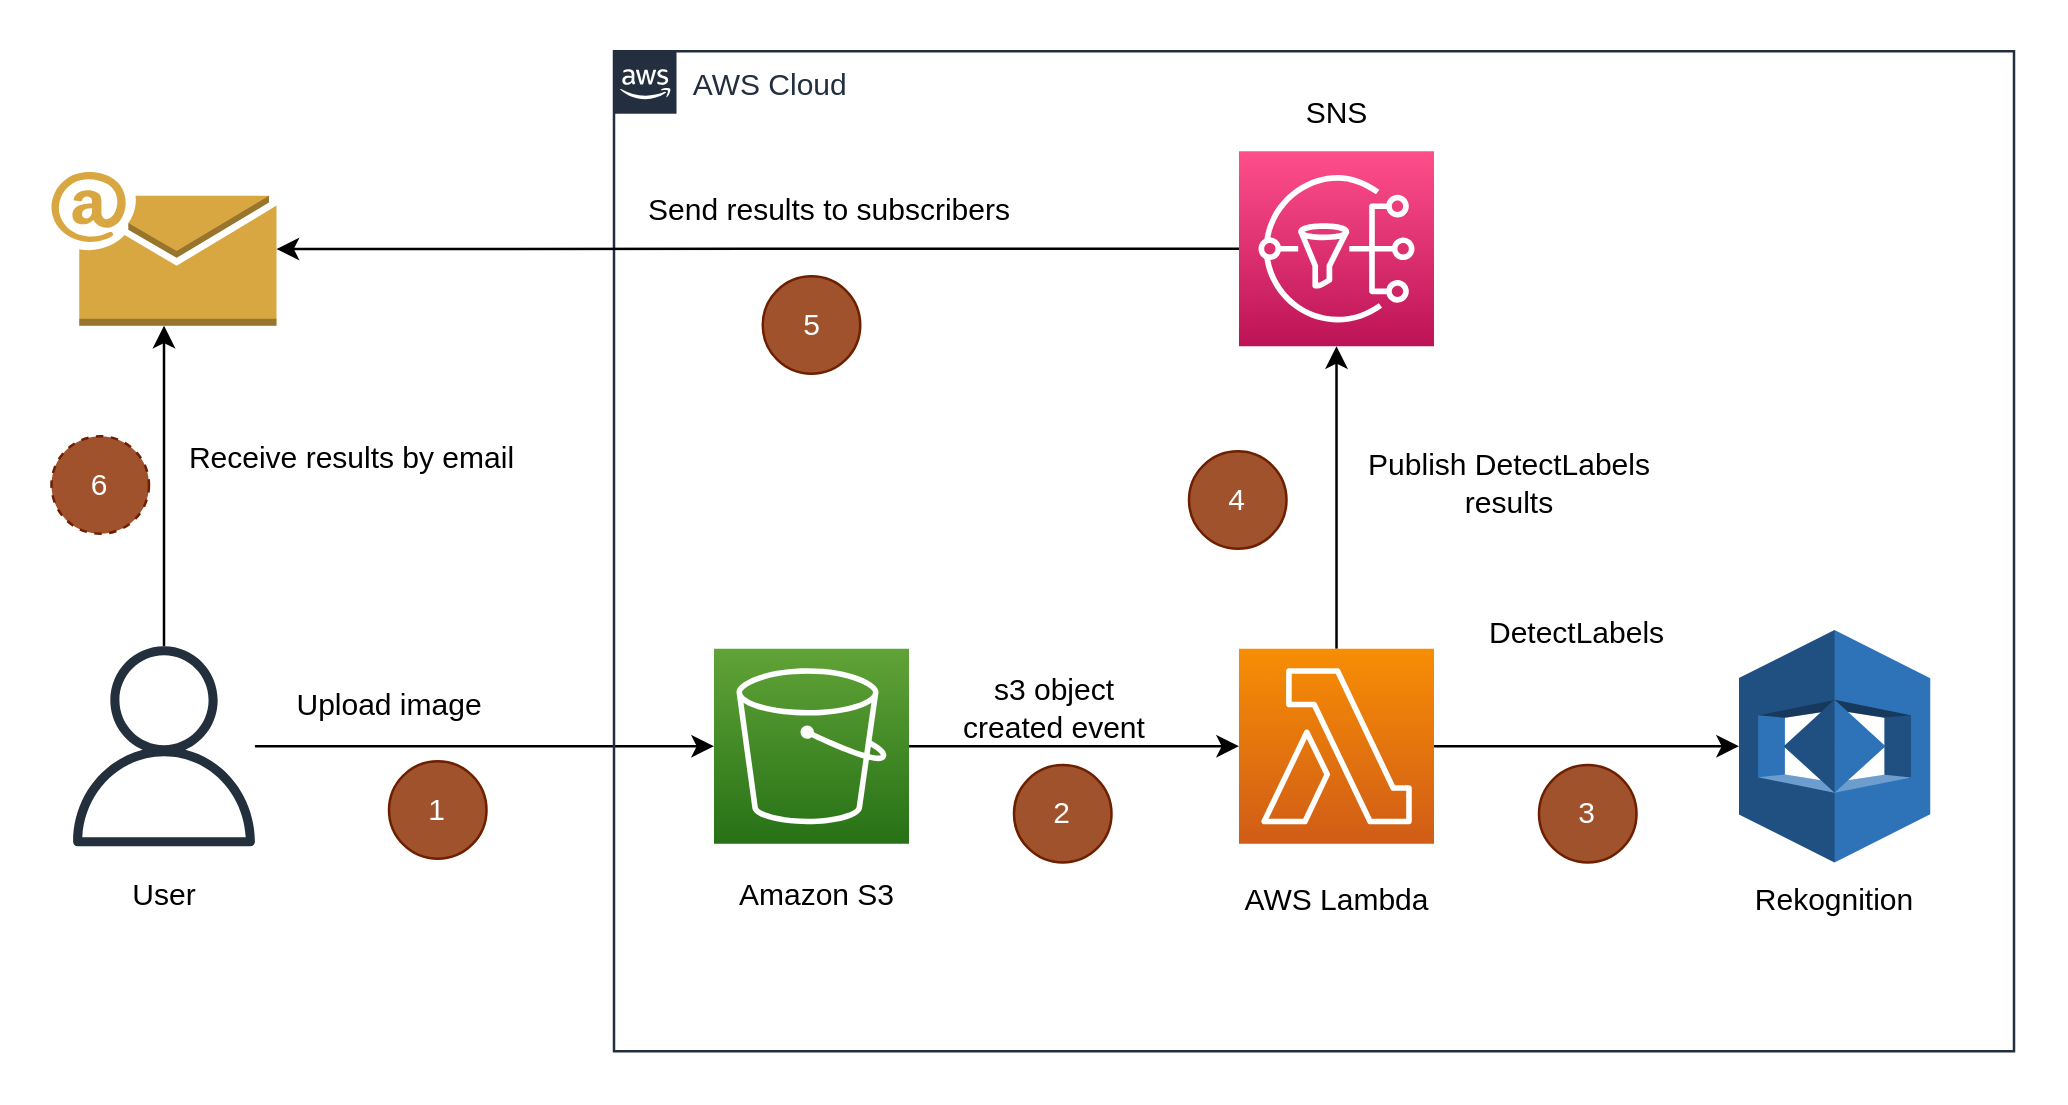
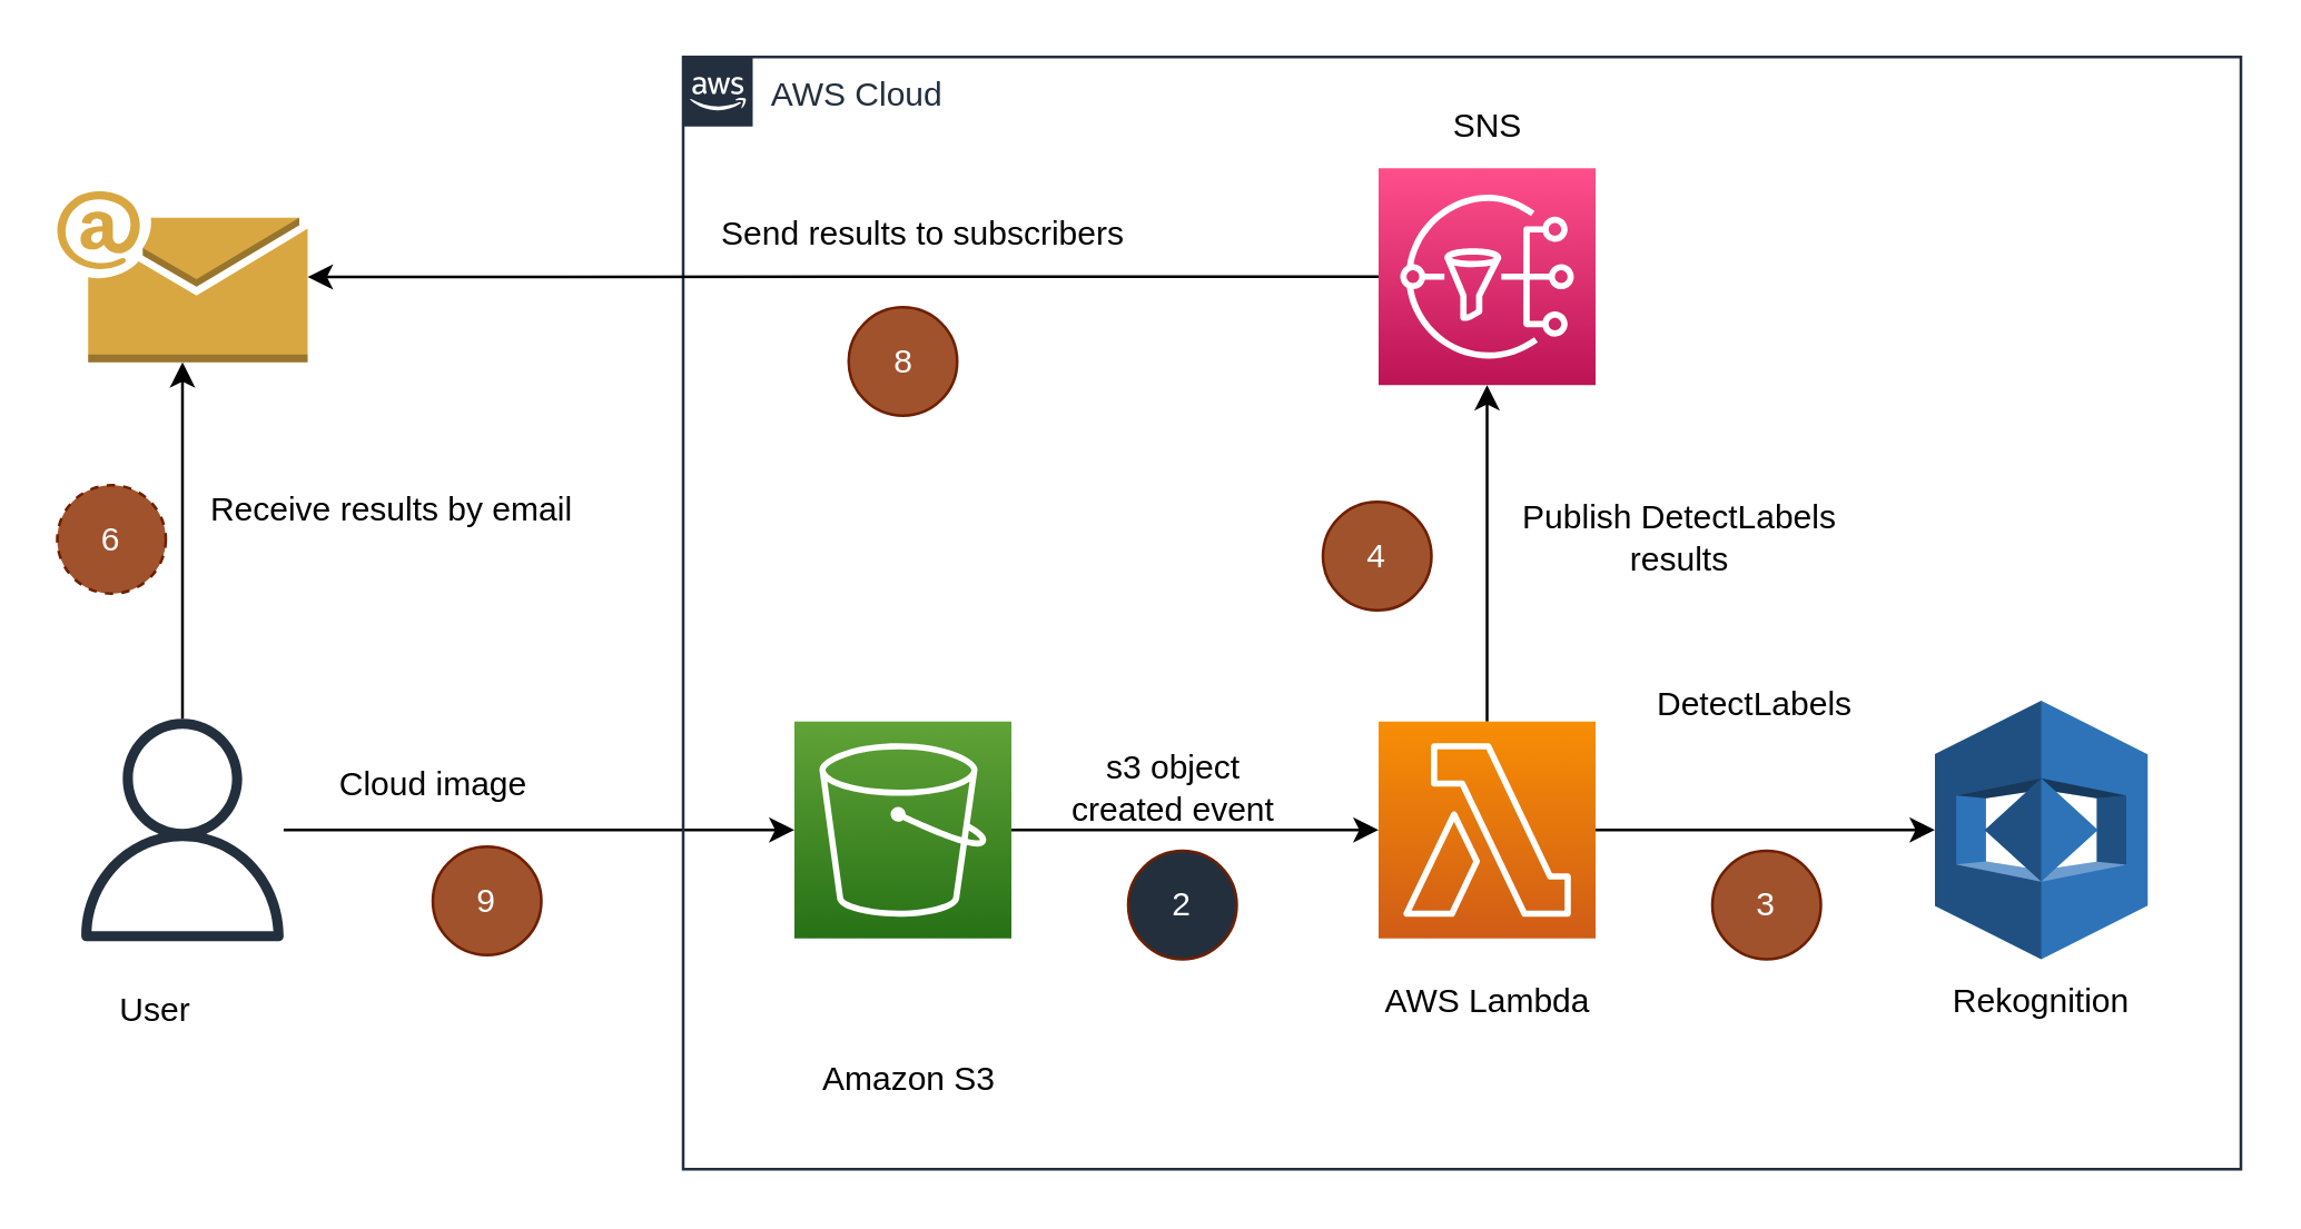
- <mxCell id="19" value="5" style="ellipse;whiteSpace=wrap;html=1;aspect=fixed;fillColor=#a0522d;strokeColor=#6D1F00;fontColor=#ffffff;" vertex="1" parent="5"><mxGeometry x="59.5" y="90" width="39" height="39" as="geometry" /></mxCell>
+ <mxCell id="19" value="8" style="ellipse;whiteSpace=wrap;html=1;aspect=fixed;fillColor=#a0522d;strokeColor=#6D1F00;fontColor=#ffffff;" vertex="1" parent="5"><mxGeometry x="59.5" y="90" width="39" height="39" as="geometry" /></mxCell>
- <mxCell id="22" value="Upload image" style="text;html=1;align=center;verticalAlign=middle;resizable=0;points=[];autosize=1;strokeColor=none;fillColor=none;" vertex="1" parent="1"><mxGeometry x="105" y="267" width="100" height="30" as="geometry" /></mxCell>
+ <mxCell id="22" value="Cloud image" style="text;html=1;align=center;verticalAlign=middle;resizable=0;points=[];autosize=1;strokeColor=none;fillColor=none;" vertex="1" parent="1"><mxGeometry x="105" y="267" width="100" height="30" as="geometry" /></mxCell>
- <mxCell id="30" value="1" style="ellipse;whiteSpace=wrap;html=1;aspect=fixed;fillColor=#a0522d;strokeColor=#6D1F00;fontColor=#ffffff;" vertex="1" parent="1"><mxGeometry x="155" y="304" width="39" height="39" as="geometry" /></mxCell>
+ <mxCell id="30" value="9" style="ellipse;whiteSpace=wrap;html=1;aspect=fixed;fillColor=#a0522d;strokeColor=#6D1F00;fontColor=#ffffff;" vertex="1" parent="1"><mxGeometry x="155" y="304" width="39" height="39" as="geometry" /></mxCell>
- <mxCell id="16" value="2" style="ellipse;whiteSpace=wrap;html=1;aspect=fixed;fillColor=#a0522d;strokeColor=#6D1F00;fontColor=#ffffff;" vertex="1" parent="5"><mxGeometry x="160" y="285.5" width="39" height="39" as="geometry" /></mxCell>
+ <mxCell id="16" value="2" style="ellipse;whiteSpace=wrap;html=1;aspect=fixed;fillColor=#232f3d;strokeColor=#6D1F00;fontColor=#ffffff;" vertex="1" parent="5"><mxGeometry x="160" y="285.5" width="39" height="39" as="geometry" /></mxCell>
- <mxCell id="23" value="User" style="text;html=1;align=center;verticalAlign=middle;resizable=0;points=[];autosize=1;strokeColor=none;fillColor=none;" vertex="1" parent="1"><mxGeometry x="40" y="343" width="50" height="30" as="geometry" /></mxCell>
+ <mxCell id="23" value="User" style="text;html=1;align=center;verticalAlign=middle;resizable=0;points=[];autosize=1;strokeColor=none;fillColor=none;" vertex="1" parent="1"><mxGeometry x="30" y="348" width="50" height="30" as="geometry" /></mxCell>
- <mxCell id="24" value="Amazon S3" style="text;html=1;align=center;verticalAlign=middle;resizable=0;points=[];autosize=1;strokeColor=none;fillColor=none;" vertex="1" parent="1"><mxGeometry x="281" y="343" width="90" height="30" as="geometry" /></mxCell>
+ <mxCell id="24" value="Amazon S3" style="text;html=1;align=center;verticalAlign=middle;resizable=0;points=[];autosize=1;strokeColor=none;fillColor=none;" vertex="1" parent="1"><mxGeometry x="281" y="373" width="90" height="30" as="geometry" /></mxCell>
